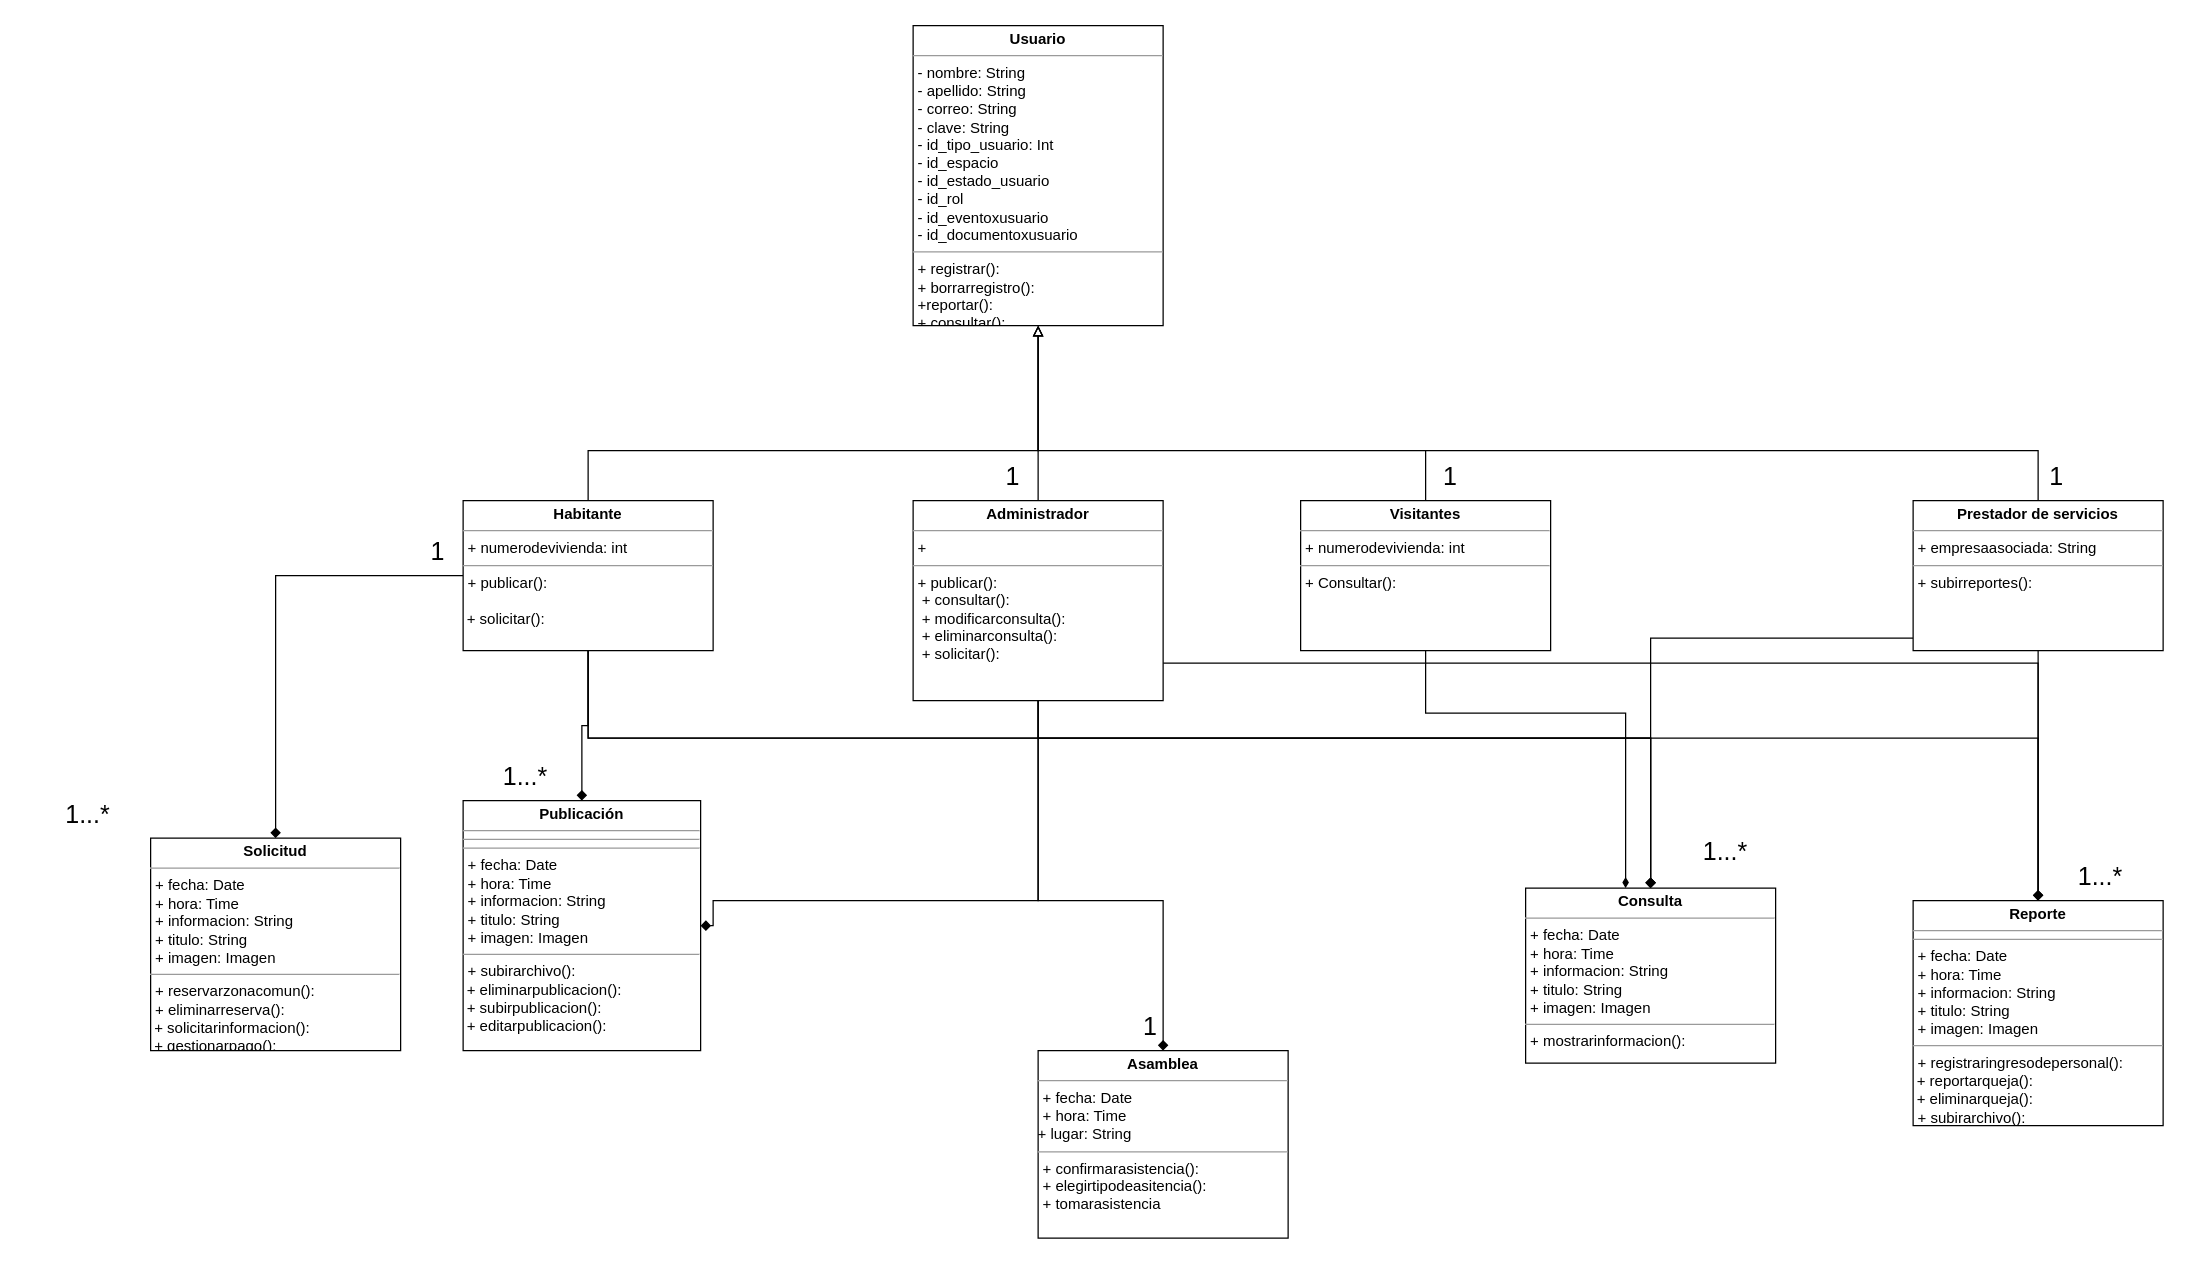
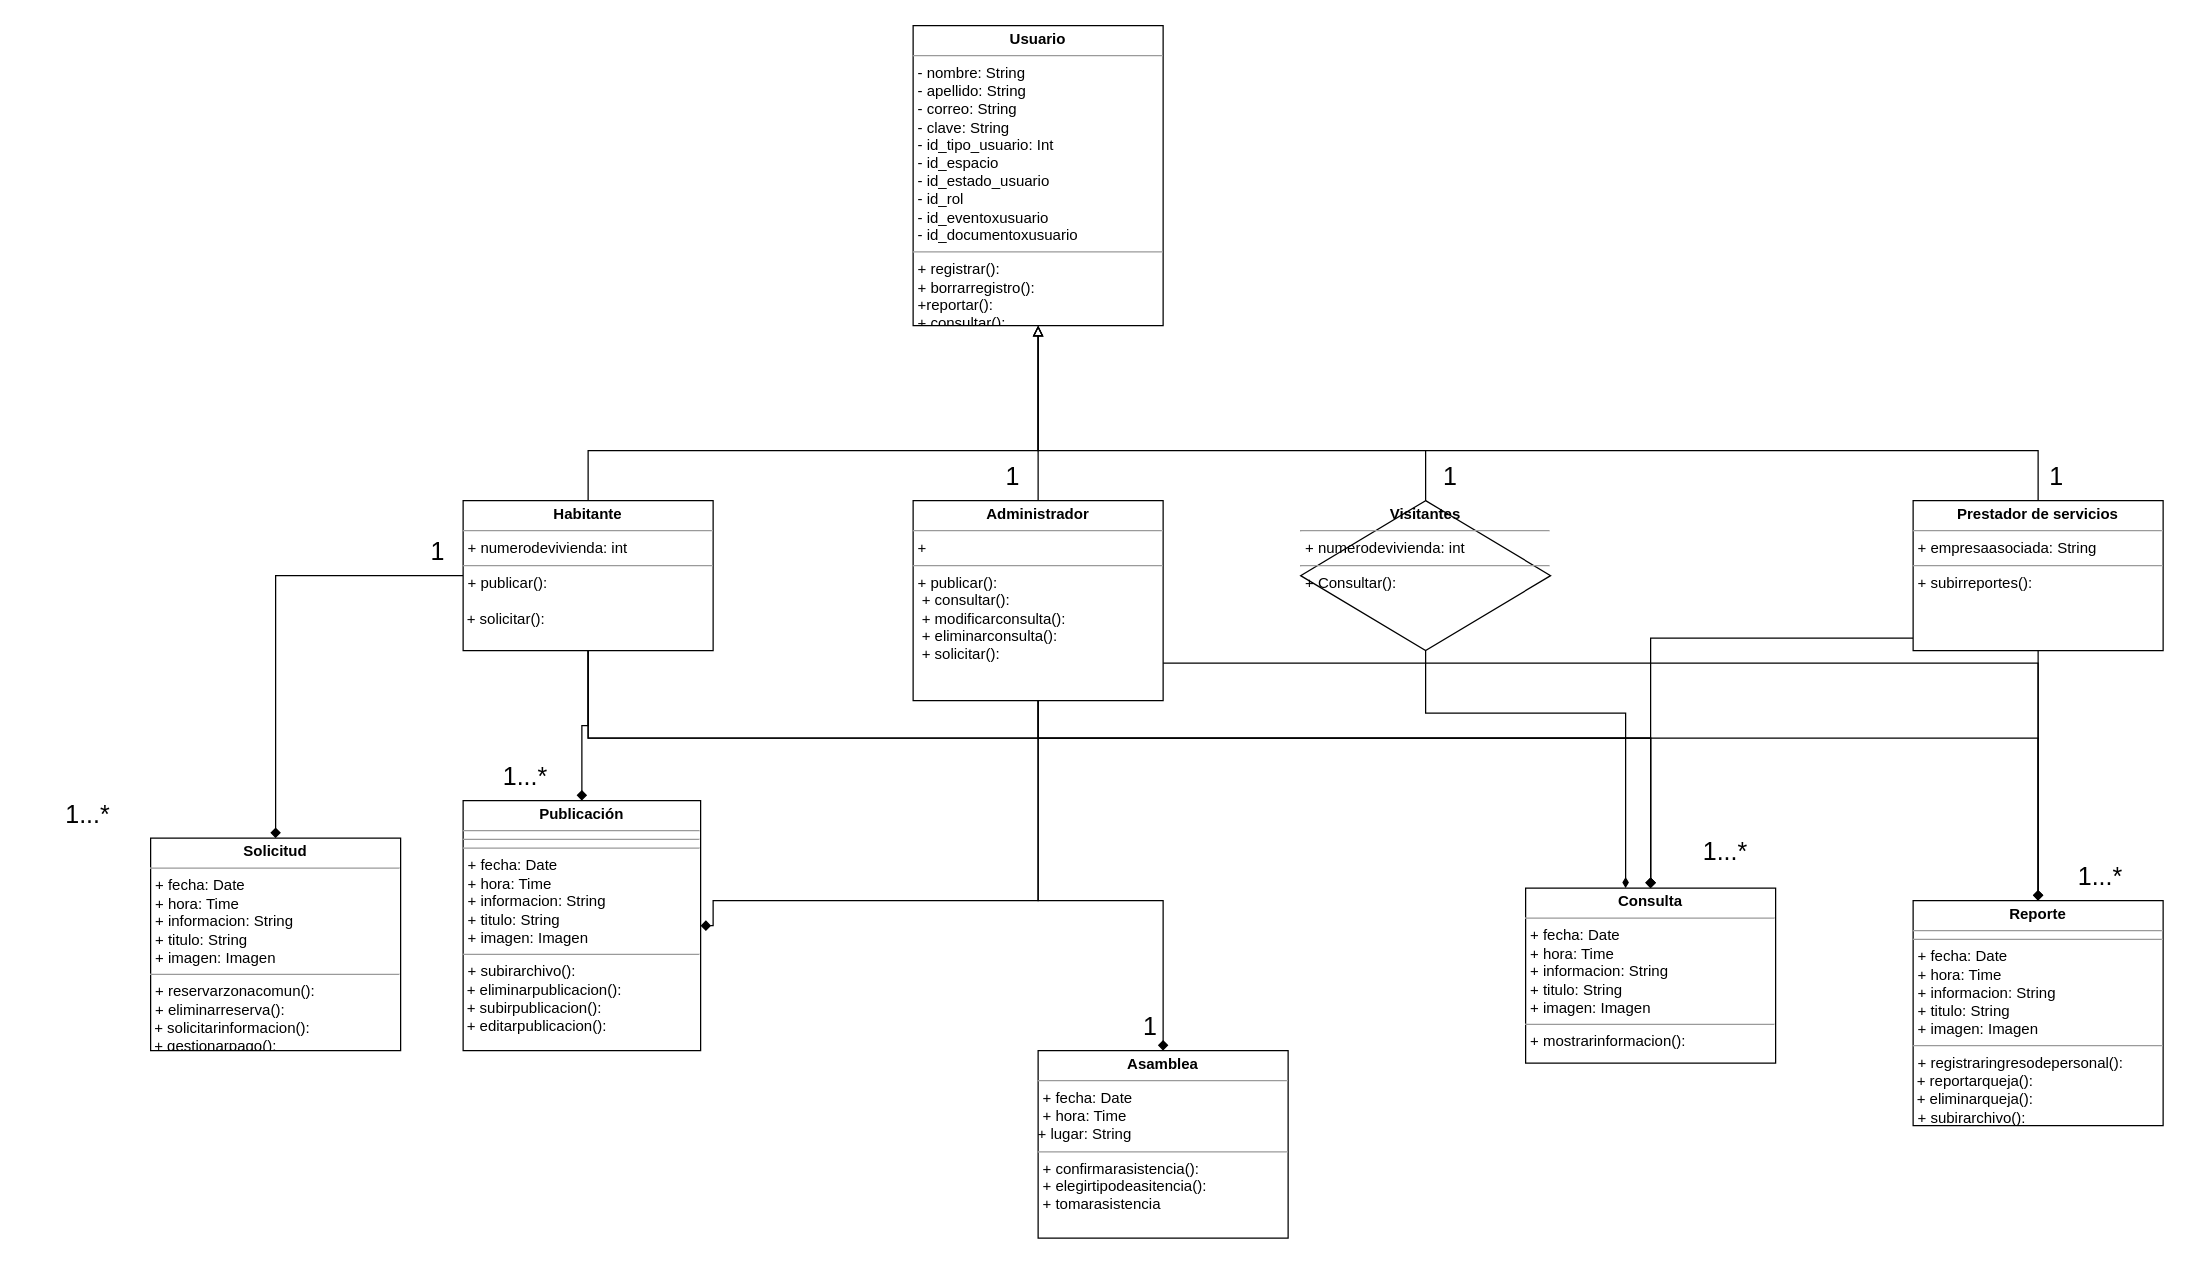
- <mxCell id="25" value="&lt;p style=&quot;margin: 0px ; margin-top: 4px ; text-align: center&quot;&gt;&lt;b&gt;Visitantes&lt;/b&gt;&lt;/p&gt;&lt;hr size=&quot;1&quot;&gt;&lt;p style=&quot;margin: 0px ; margin-left: 4px&quot;&gt;+ numerodevivienda: int&lt;/p&gt;&lt;hr size=&quot;1&quot;&gt;&lt;p style=&quot;margin: 0px ; margin-left: 4px&quot;&gt;+ Consultar():&lt;/p&gt;&lt;p style=&quot;margin: 0px ; margin-left: 4px&quot;&gt;&lt;br&gt;&lt;/p&gt;" style="verticalAlign=top;align=left;overflow=fill;fontSize=12;fontFamily=Helvetica;html=1;" parent="1" vertex="1"><mxGeometry x="1040" y="400" width="200" height="120" as="geometry" /></mxCell>
+ <mxCell id="25" value="&lt;p style=&quot;margin: 0px ; margin-top: 4px ; text-align: center&quot;&gt;&lt;b&gt;Visitantes&lt;/b&gt;&lt;/p&gt;&lt;hr size=&quot;1&quot;&gt;&lt;p style=&quot;margin: 0px ; margin-left: 4px&quot;&gt;+ numerodevivienda: int&lt;/p&gt;&lt;hr size=&quot;1&quot;&gt;&lt;p style=&quot;margin: 0px ; margin-left: 4px&quot;&gt;+ Consultar():&lt;/p&gt;&lt;p style=&quot;margin: 0px ; margin-left: 4px&quot;&gt;&lt;br&gt;&lt;/p&gt;" style="rhombus;verticalAlign=top;align=left;overflow=fill;fontSize=12;fontFamily=Helvetica;html=1;" parent="1" vertex="1"><mxGeometry x="1040" y="400" width="200" height="120" as="geometry" /></mxCell>
